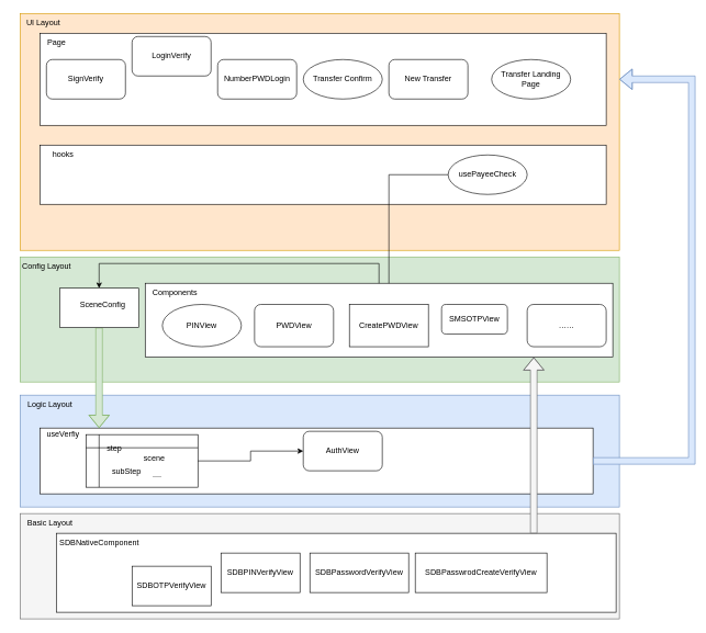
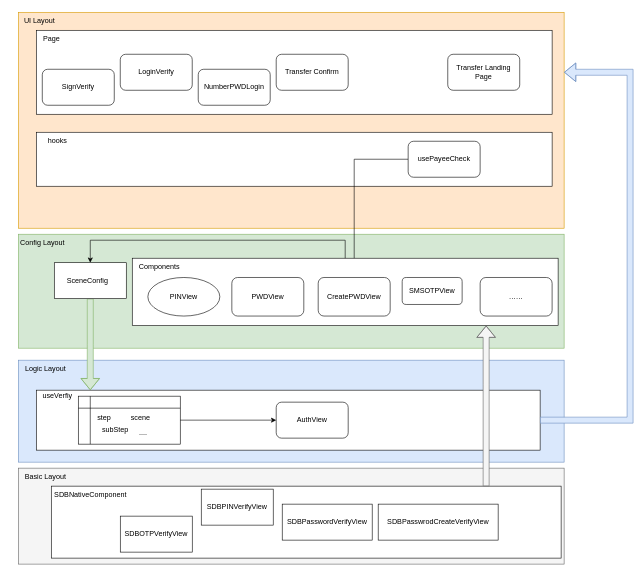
- <mxCell id="8" value="LoginVerify" style="rounded=1;whiteSpace=wrap;html=1;fontFamily=Helvetica;fontSize=12;fontColor=default;align=center;strokeColor=default;fillColor=default;" parent="1" vertex="1"><mxGeometry x="200" y="55" width="120" height="60" as="geometry" /></mxCell>
+ <mxCell id="8" value="LoginVerify" style="rounded=1;whiteSpace=wrap;html=1;fontFamily=Helvetica;fontSize=12;fontColor=default;align=center;strokeColor=default;fillColor=default;" parent="1" vertex="1"><mxGeometry x="200" y="90" width="120" height="60" as="geometry" /></mxCell>
- <mxCell id="7" value="SignVerify" style="rounded=1;whiteSpace=wrap;html=1;fontFamily=Helvetica;fontSize=12;fontColor=default;align=center;strokeColor=default;fillColor=default;" parent="1" vertex="1"><mxGeometry x="70" y="90" width="120" height="60" as="geometry" /></mxCell>
+ <mxCell id="7" value="SignVerify" style="rounded=1;whiteSpace=wrap;html=1;fontFamily=Helvetica;fontSize=12;fontColor=default;align=center;strokeColor=default;fillColor=default;" parent="1" vertex="1"><mxGeometry x="70" y="115" width="120" height="60" as="geometry" /></mxCell>
- <mxCell id="30" value="NumberPWDLogin" style="rounded=1;whiteSpace=wrap;html=1;fontFamily=Helvetica;fontSize=12;fontColor=default;align=center;strokeColor=default;fillColor=default;" vertex="1" parent="1"><mxGeometry x="330" y="90" width="120" height="60" as="geometry" /></mxCell>
+ <mxCell id="30" value="NumberPWDLogin" style="rounded=1;whiteSpace=wrap;html=1;fontFamily=Helvetica;fontSize=12;fontColor=default;align=center;strokeColor=default;fillColor=default;" vertex="1" parent="1"><mxGeometry x="330" y="115" width="120" height="60" as="geometry" /></mxCell>
- <mxCell id="24" value="Transfer Confirm" style="ellipse;whiteSpace=wrap;html=1;fontFamily=Helvetica;fontSize=12;fontColor=default;align=center;strokeColor=default;fillColor=default;" vertex="1" parent="1"><mxGeometry x="460" y="90" width="120" height="60" as="geometry" /></mxCell>
+ <mxCell id="24" value="Transfer Confirm" style="rounded=1;whiteSpace=wrap;html=1;fontFamily=Helvetica;fontSize=12;fontColor=default;align=center;strokeColor=default;fillColor=default;" vertex="1" parent="1"><mxGeometry x="460" y="90" width="120" height="60" as="geometry" /></mxCell>
- <mxCell id="25" value="New Transfer" style="rounded=1;whiteSpace=wrap;html=1;fontFamily=Helvetica;fontSize=12;fontColor=default;align=center;strokeColor=default;fillColor=default;" vertex="1" parent="1"><mxGeometry x="590" y="90" width="120" height="60" as="geometry" /></mxCell>
- <mxCell id="26" value="Transfer Landing Page" style="ellipse;whiteSpace=wrap;html=1;fontFamily=Helvetica;fontSize=12;fontColor=default;align=center;strokeColor=default;fillColor=default;" vertex="1" parent="1"><mxGeometry x="746" y="90" width="120" height="60" as="geometry" /></mxCell>
+ <mxCell id="26" value="Transfer Landing Page" style="rounded=1;whiteSpace=wrap;html=1;fontFamily=Helvetica;fontSize=12;fontColor=default;align=center;strokeColor=default;fillColor=default;" vertex="1" parent="1"><mxGeometry x="746" y="90" width="120" height="60" as="geometry" /></mxCell>
- <mxCell id="28" value="usePayeeCheck" style="ellipse;whiteSpace=wrap;html=1;fontFamily=Helvetica;fontSize=12;fontColor=default;align=center;strokeColor=default;fillColor=default;" vertex="1" parent="1"><mxGeometry x="680" y="235" width="120" height="60" as="geometry" /></mxCell>
+ <mxCell id="28" value="usePayeeCheck" style="rounded=1;whiteSpace=wrap;html=1;fontFamily=Helvetica;fontSize=12;fontColor=default;align=center;strokeColor=default;fillColor=default;" vertex="1" parent="1"><mxGeometry x="680" y="235" width="120" height="60" as="geometry" /></mxCell>
- <mxCell id="42" value="&lt;span style=&quot;&quot;&gt;SceneConfig&lt;/span&gt;" style="text;html=1;align=center;verticalAlign=middle;resizable=0;points=[];autosize=1;strokeColor=none;fillColor=none;" vertex="1" parent="1"><mxGeometry x="110" y="447.5" width="90" height="30" as="geometry" /></mxCell>
+ <mxCell id="42" value="&lt;span style=&quot;&quot;&gt;SceneConfig&lt;/span&gt;" style="text;html=1;align=center;verticalAlign=middle;resizable=0;points=[];autosize=1;strokeColor=none;fillColor=none;" vertex="1" parent="1"><mxGeometry x="100" y="452.5" width="90" height="30" as="geometry" /></mxCell>
- <mxCell id="38" value="CreatePWDView" style="whiteSpace=wrap;html=1;rounded=0;" parent="34" vertex="1"><mxGeometry x="310" y="32.143" width="120" height="64.286" as="geometry" /></mxCell>
+ <mxCell id="38" value="CreatePWDView" style="rounded=1;whiteSpace=wrap;html=1;" parent="34" vertex="1"><mxGeometry x="310" y="32.143" width="120" height="64.286" as="geometry" /></mxCell>
- <mxCell id="19" value="step" style="text;html=1;strokeColor=none;fillColor=none;align=center;verticalAlign=middle;whiteSpace=wrap;rounded=0;" parent="17" vertex="1"><mxGeometry x="17" y="11.67" width="53" height="20" as="geometry" /></mxCell>
+ <mxCell id="19" value="step" style="text;html=1;strokeColor=none;fillColor=none;align=center;verticalAlign=middle;whiteSpace=wrap;rounded=0;" parent="17" vertex="1"><mxGeometry x="17" y="26.67" width="53" height="20" as="geometry" /></mxCell>
- <mxCell id="11" value="AuthView" style="rounded=1;whiteSpace=wrap;html=1;" parent="1" vertex="1"><mxGeometry x="460" y="655" width="120" height="60" as="geometry" /></mxCell>
+ <mxCell id="11" value="AuthView" style="rounded=1;whiteSpace=wrap;html=1;" parent="1" vertex="1"><mxGeometry x="460" y="670" width="120" height="60" as="geometry" /></mxCell>
- <mxCell id="47" value="SDBPINVerifyView" style="whiteSpace=wrap;html=1;" vertex="1" parent="44"><mxGeometry x="255" y="30" width="120" height="60" as="geometry" /></mxCell>
+ <mxCell id="47" value="SDBPINVerifyView" style="whiteSpace=wrap;html=1;" vertex="1" parent="44"><mxGeometry x="255" y="5" width="120" height="60" as="geometry" /></mxCell>
